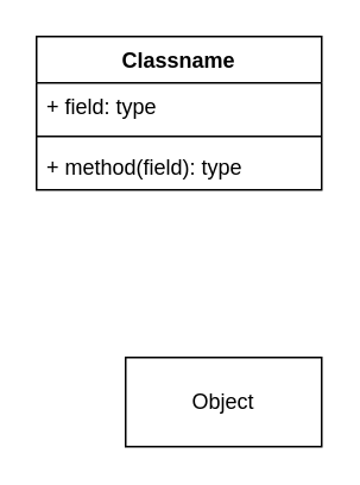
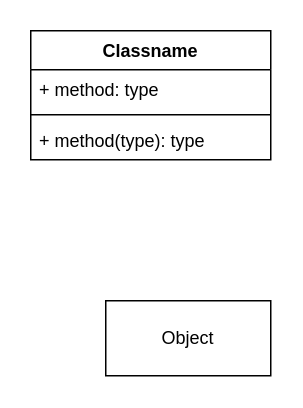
- <mxCell id="4" value="+ field: type" style="text;strokeColor=none;fillColor=none;align=left;verticalAlign=top;spacingLeft=4;spacingRight=4;overflow=hidden;rotatable=0;points=[[0,0.5],[1,0.5]];portConstraint=eastwest;whiteSpace=wrap;html=1;" parent="3" vertex="1"><mxGeometry y="26" width="160" height="26" as="geometry" /></mxCell>
+ <mxCell id="4" value="+ method: type" style="text;strokeColor=none;fillColor=none;align=left;verticalAlign=top;spacingLeft=4;spacingRight=4;overflow=hidden;rotatable=0;points=[[0,0.5],[1,0.5]];portConstraint=eastwest;whiteSpace=wrap;html=1;" parent="3" vertex="1"><mxGeometry y="26" width="160" height="26" as="geometry" /></mxCell>
- <mxCell id="6" value="+ method(field): type" style="text;strokeColor=none;fillColor=none;align=left;verticalAlign=top;spacingLeft=4;spacingRight=4;overflow=hidden;rotatable=0;points=[[0,0.5],[1,0.5]];portConstraint=eastwest;whiteSpace=wrap;html=1;" parent="3" vertex="1"><mxGeometry y="60" width="160" height="26" as="geometry" /></mxCell>
+ <mxCell id="6" value="+ method(type): type" style="text;strokeColor=none;fillColor=none;align=left;verticalAlign=top;spacingLeft=4;spacingRight=4;overflow=hidden;rotatable=0;points=[[0,0.5],[1,0.5]];portConstraint=eastwest;whiteSpace=wrap;html=1;" parent="3" vertex="1"><mxGeometry y="60" width="160" height="26" as="geometry" /></mxCell>
